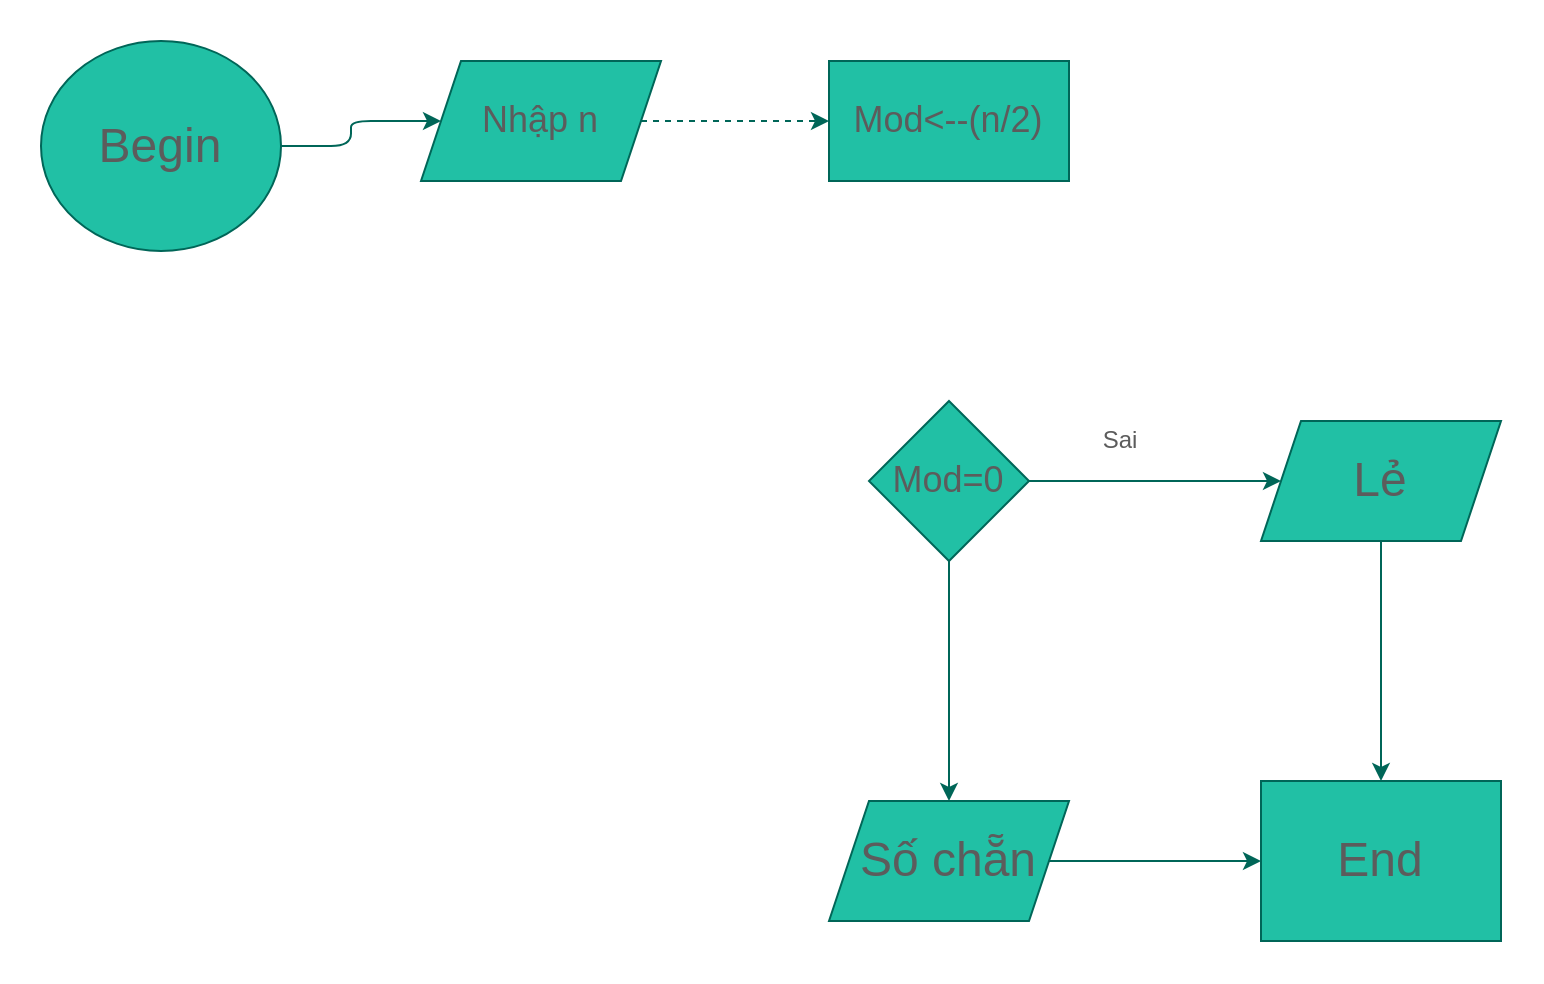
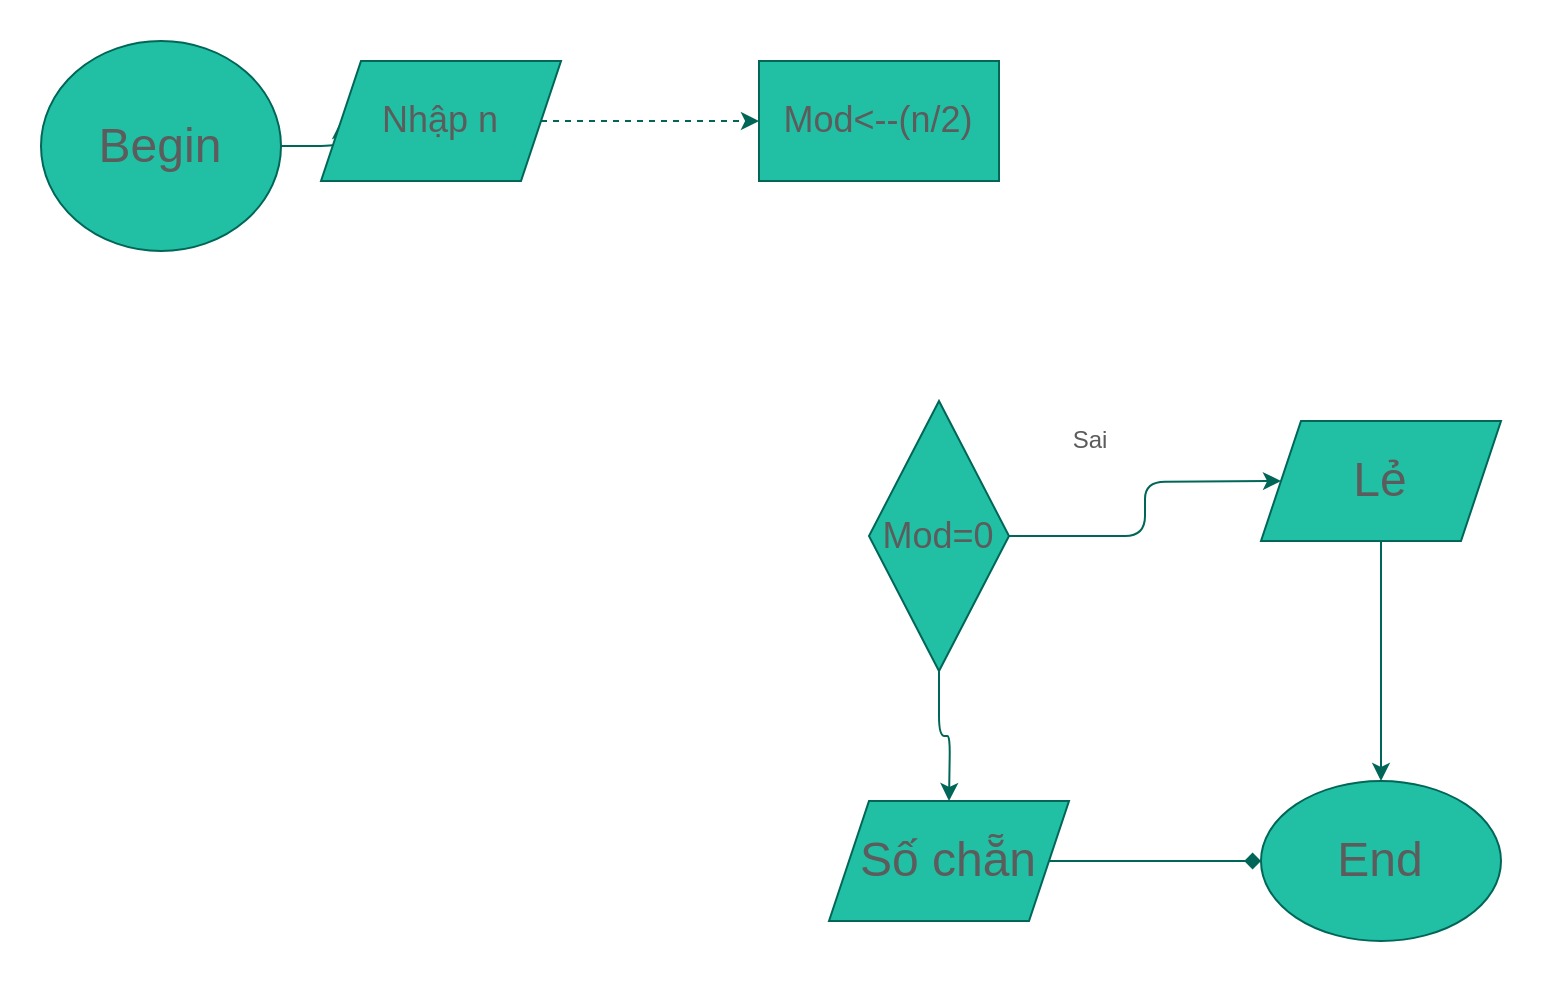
- <mxCell id="5" value="&lt;font style=&quot;font-size: 18px&quot;&gt;Nhập n&lt;/font&gt;" style="shape=parallelogram;perimeter=parallelogramPerimeter;whiteSpace=wrap;html=1;fixedSize=1;rounded=0;sketch=0;strokeColor=#006658;fillColor=#21C0A5;fontColor=#5C5C5C;" vertex="1" parent="1"><mxGeometry x="210" y="30" width="120" height="60" as="geometry" /></mxCell>
+ <mxCell id="5" value="&lt;font style=&quot;font-size: 18px&quot;&gt;Nhập n&lt;/font&gt;" style="shape=parallelogram;perimeter=parallelogramPerimeter;whiteSpace=wrap;html=1;fixedSize=1;rounded=0;sketch=0;strokeColor=#006658;fillColor=#21C0A5;fontColor=#5C5C5C;" vertex="1" parent="1"><mxGeometry x="160" y="30" width="120" height="60" as="geometry" /></mxCell>
- <mxCell id="6" value="&lt;font style=&quot;font-size: 18px&quot;&gt;Mod&amp;lt;--(n/2)&lt;/font&gt;" style="rounded=0;whiteSpace=wrap;html=1;sketch=0;strokeColor=#006658;fillColor=#21C0A5;fontColor=#5C5C5C;" vertex="1" parent="1"><mxGeometry x="414" y="30" width="120" height="60" as="geometry" /></mxCell>
+ <mxCell id="6" value="&lt;font style=&quot;font-size: 18px&quot;&gt;Mod&amp;lt;--(n/2)&lt;/font&gt;" style="rounded=0;whiteSpace=wrap;html=1;sketch=0;strokeColor=#006658;fillColor=#21C0A5;fontColor=#5C5C5C;" vertex="1" parent="1"><mxGeometry x="379" y="30" width="120" height="60" as="geometry" /></mxCell>
- <mxCell id="12" value="Sai" style="text;html=1;strokeColor=none;fillColor=none;align=center;verticalAlign=middle;whiteSpace=wrap;rounded=0;sketch=0;fontColor=#5C5C5C;" vertex="1" parent="1"><mxGeometry x="540" y="210" width="40" height="20" as="geometry" /></mxCell>
+ <mxCell id="12" value="Sai" style="text;html=1;strokeColor=none;fillColor=none;align=center;verticalAlign=middle;whiteSpace=wrap;rounded=0;sketch=0;fontColor=#5C5C5C;" vertex="1" parent="1"><mxGeometry x="525" y="210" width="40" height="20" as="geometry" /></mxCell>
- <mxCell id="9" value="&lt;font style=&quot;font-size: 18px&quot;&gt;Mod=0&lt;/font&gt;" style="rhombus;whiteSpace=wrap;html=1;rounded=0;sketch=0;strokeColor=#006658;fillColor=#21C0A5;fontColor=#5C5C5C;" vertex="1" parent="1"><mxGeometry x="434" y="200" width="80" height="80" as="geometry" /></mxCell>
+ <mxCell id="9" value="&lt;font style=&quot;font-size: 18px&quot;&gt;Mod=0&lt;/font&gt;" style="rhombus;whiteSpace=wrap;html=1;rounded=0;sketch=0;strokeColor=#006658;fillColor=#21C0A5;fontColor=#5C5C5C;" vertex="1" parent="1"><mxGeometry x="434" y="200" width="70" height="135" as="geometry" /></mxCell>
- <mxCell id="10" style="edgeStyle=orthogonalEdgeStyle;curved=0;rounded=1;sketch=0;orthogonalLoop=1;jettySize=auto;html=1;exitX=1;exitY=0.5;exitDx=0;exitDy=0;entryX=0;entryY=0.5;entryDx=0;entryDy=0;strokeColor=#006658;fillColor=#21C0A5;fontColor=#5C5C5C;" edge="1" parent="1" source="11" target="15"><mxGeometry relative="1" as="geometry" /></mxCell>
+ <mxCell id="10" style="edgeStyle=orthogonalEdgeStyle;curved=0;rounded=1;sketch=0;orthogonalLoop=1;jettySize=auto;html=1;exitX=1;exitY=0.5;exitDx=0;exitDy=0;entryX=0;entryY=0.5;entryDx=0;entryDy=0;strokeColor=#006658;fillColor=#21C0A5;fontColor=#5C5C5C;endArrow=diamond;" edge="1" parent="1" source="11" target="15"><mxGeometry relative="1" as="geometry" /></mxCell>
- <mxCell id="15" value="&lt;font style=&quot;font-size: 24px&quot;&gt;End&lt;/font&gt;" style="whiteSpace=wrap;html=1;sketch=0;strokeColor=#006658;fillColor=#21C0A5;fontColor=#5C5C5C;rounded=0;" vertex="1" parent="1"><mxGeometry x="630" y="390" width="120" height="80" as="geometry" /></mxCell>
+ <mxCell id="15" value="&lt;font style=&quot;font-size: 24px&quot;&gt;End&lt;/font&gt;" style="ellipse;whiteSpace=wrap;html=1;rounded=0;sketch=0;strokeColor=#006658;fillColor=#21C0A5;fontColor=#5C5C5C;" vertex="1" parent="1"><mxGeometry x="630" y="390" width="120" height="80" as="geometry" /></mxCell>
